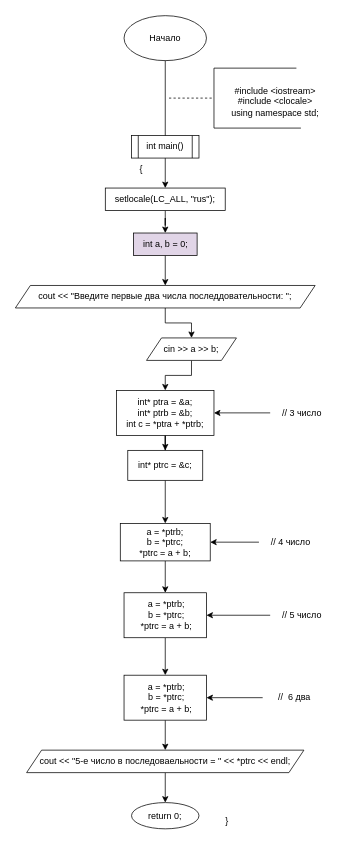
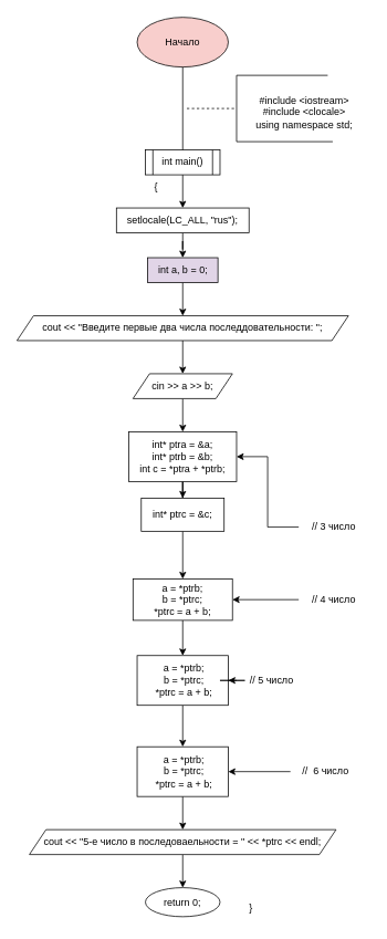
- <mxCell id="2" value="Начало" style="ellipse;whiteSpace=wrap;html=1;" parent="1" vertex="1"><mxGeometry x="165" y="20" width="110" height="60" as="geometry" /></mxCell>
+ <mxCell id="2" value="Начало" style="ellipse;whiteSpace=wrap;html=1;fillColor=#f8cecc;" parent="1" vertex="1"><mxGeometry x="165" y="20" width="110" height="60" as="geometry" /></mxCell>
- <mxCell id="19" value="cin &amp;gt;&amp;gt; a &amp;gt;&amp;gt; b;" style="shape=parallelogram;perimeter=parallelogramPerimeter;whiteSpace=wrap;html=1;fixedSize=1;" parent="1" vertex="1"><mxGeometry x="195" y="450" width="120" height="30" as="geometry" /></mxCell>
+ <mxCell id="19" value="cin &amp;gt;&amp;gt; a &amp;gt;&amp;gt; b;" style="shape=parallelogram;perimeter=parallelogramPerimeter;whiteSpace=wrap;html=1;fixedSize=1;" parent="1" vertex="1"><mxGeometry x="160" y="450" width="120" height="30" as="geometry" /></mxCell>
- <mxCell id="23" value="// 3 число" style="text;html=1;align=center;verticalAlign=middle;whiteSpace=wrap;rounded=0;" parent="1" vertex="1"><mxGeometry x="360" y="537.5" width="85" height="25" as="geometry" /></mxCell>
+ <mxCell id="23" value="// 3 число" style="text;html=1;align=center;verticalAlign=middle;whiteSpace=wrap;rounded=0;" parent="1" vertex="1"><mxGeometry x="360" y="622.5" width="85" height="25" as="geometry" /></mxCell>
- <mxCell id="29" value="// 4 число" style="text;html=1;align=center;verticalAlign=middle;whiteSpace=wrap;rounded=0;" parent="1" vertex="1"><mxGeometry x="345" y="710" width="85" height="25" as="geometry" /></mxCell>
+ <mxCell id="29" value="// 4 число" style="text;html=1;align=center;verticalAlign=middle;whiteSpace=wrap;rounded=0;" parent="1" vertex="1"><mxGeometry x="360" y="710" width="85" height="25" as="geometry" /></mxCell>
- <mxCell id="33" value="// 5 число" style="text;html=1;align=center;verticalAlign=middle;whiteSpace=wrap;rounded=0;" parent="1" vertex="1"><mxGeometry x="360" y="807.5" width="85" height="25" as="geometry" /></mxCell>
+ <mxCell id="33" value="// 5 число" style="text;html=1;align=center;verticalAlign=middle;whiteSpace=wrap;rounded=0;" parent="1" vertex="1"><mxGeometry x="285" y="807.5" width="85" height="25" as="geometry" /></mxCell>
- <mxCell id="41" value="//&amp;nbsp; 6 два" style="text;html=1;align=center;verticalAlign=middle;whiteSpace=wrap;rounded=0;" vertex="1" parent="1"><mxGeometry x="350" y="917.5" width="85" height="25" as="geometry" /></mxCell>
+ <mxCell id="41" value="//&amp;nbsp; 6 число" style="text;html=1;align=center;verticalAlign=middle;whiteSpace=wrap;rounded=0;" vertex="1" parent="1"><mxGeometry x="350" y="917.5" width="85" height="25" as="geometry" /></mxCell>
